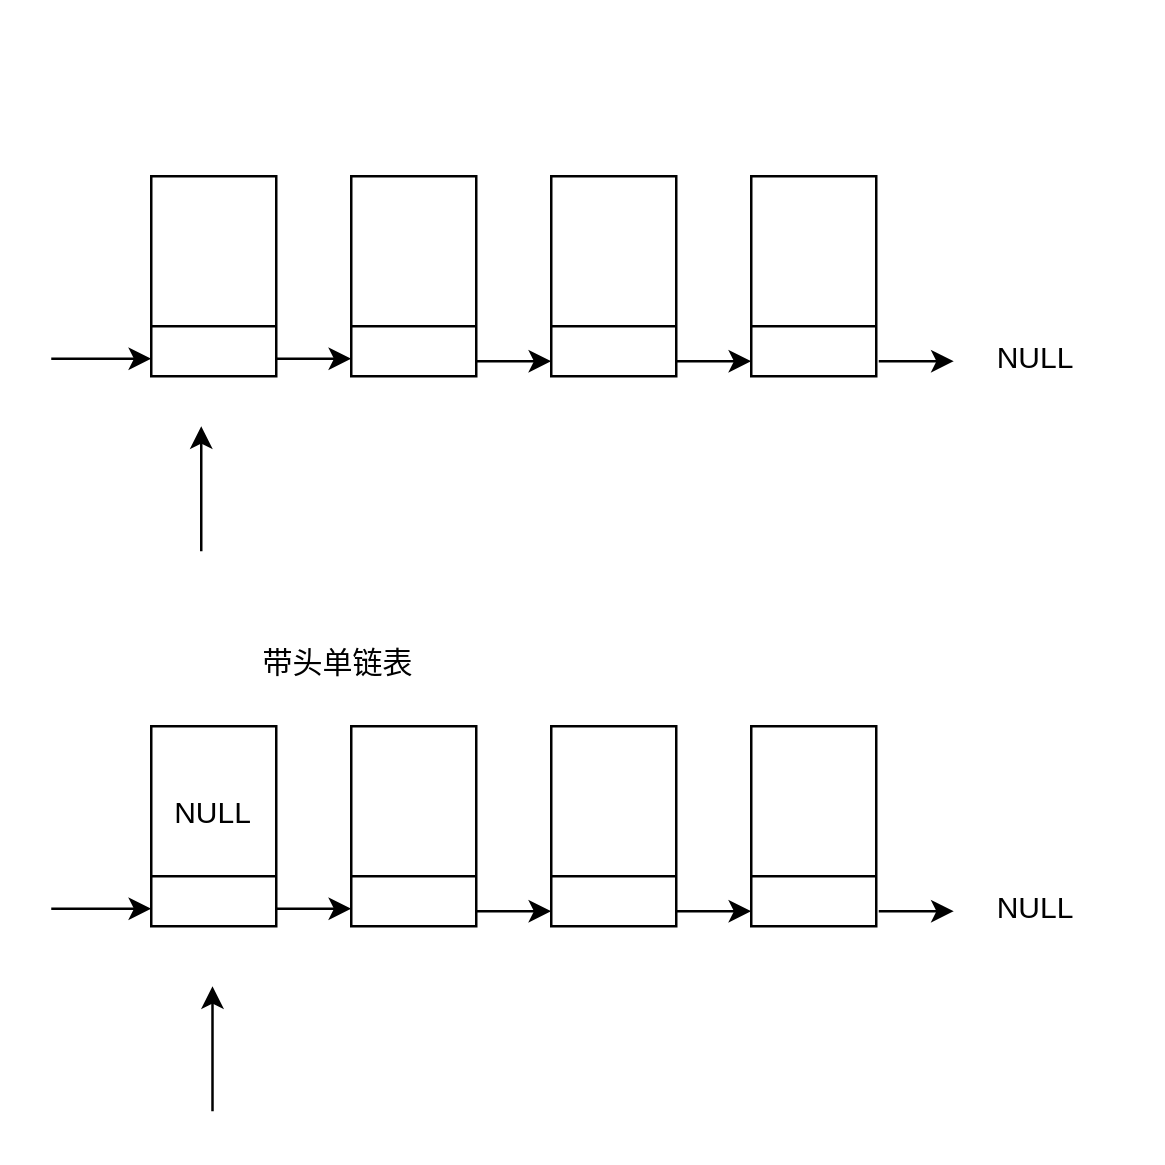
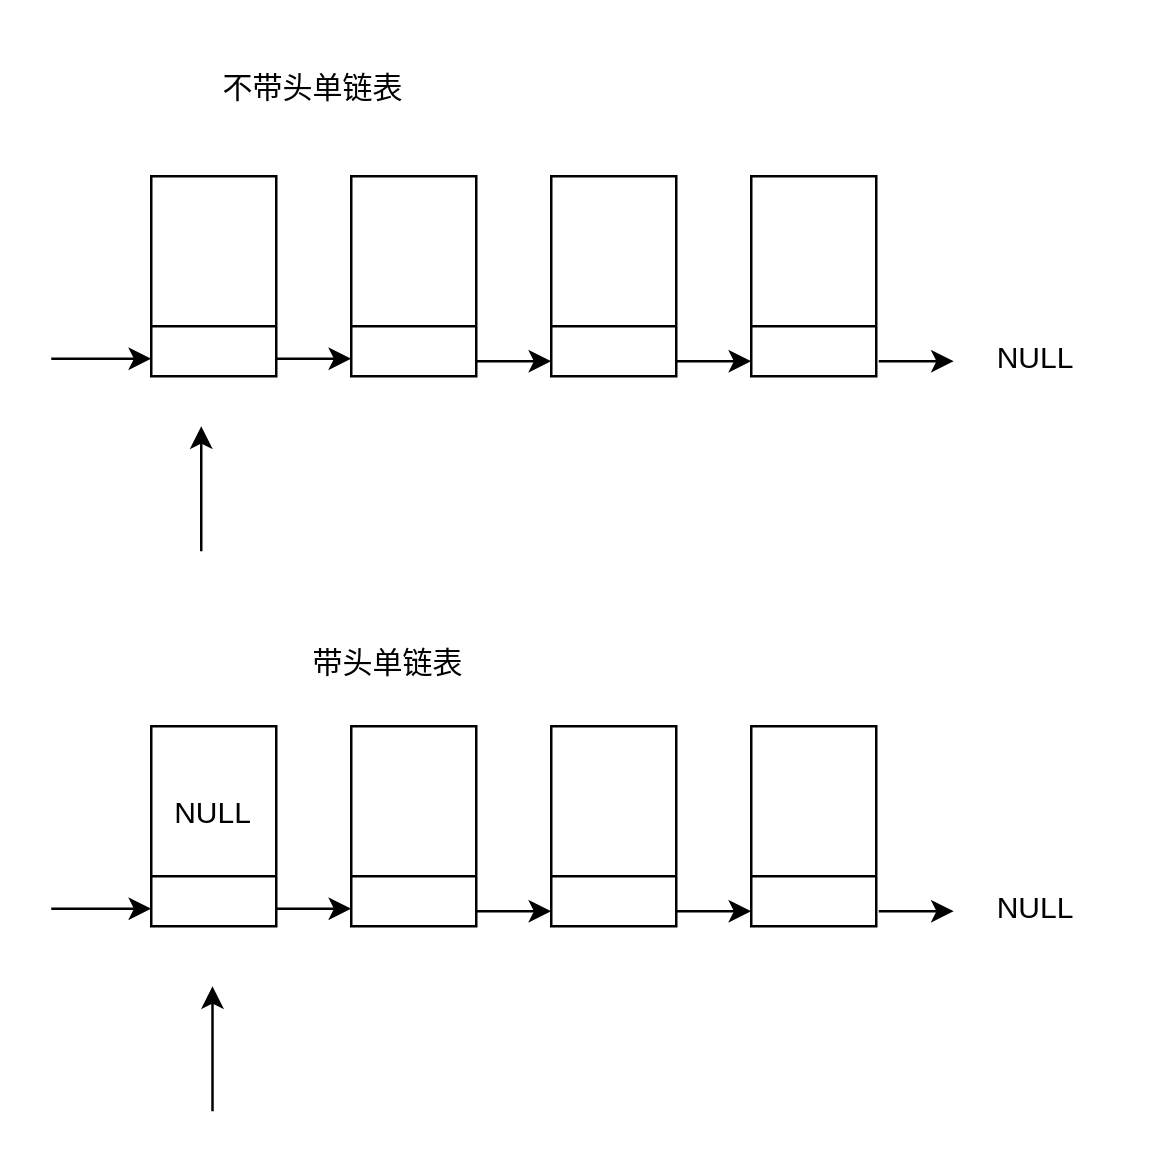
+ <mxCell id="6" value="不带头单链表" style="text;html=1;strokeColor=none;fillColor=none;align=center;verticalAlign=middle;whiteSpace=wrap;rounded=0;" vertex="1" parent="1"><mxGeometry x="60" y="20" width="130" height="30" as="geometry" /></mxCell>
- <mxCell id="18" value="带头单链表" style="text;html=1;strokeColor=none;fillColor=none;align=center;verticalAlign=middle;whiteSpace=wrap;rounded=0;" vertex="1" parent="1"><mxGeometry x="70" y="250" width="130" height="30" as="geometry" /></mxCell>
+ <mxCell id="18" value="带头单链表" style="text;html=1;strokeColor=none;fillColor=none;align=center;verticalAlign=middle;whiteSpace=wrap;rounded=0;" vertex="1" parent="1"><mxGeometry x="90" y="250" width="130" height="30" as="geometry" /></mxCell>
